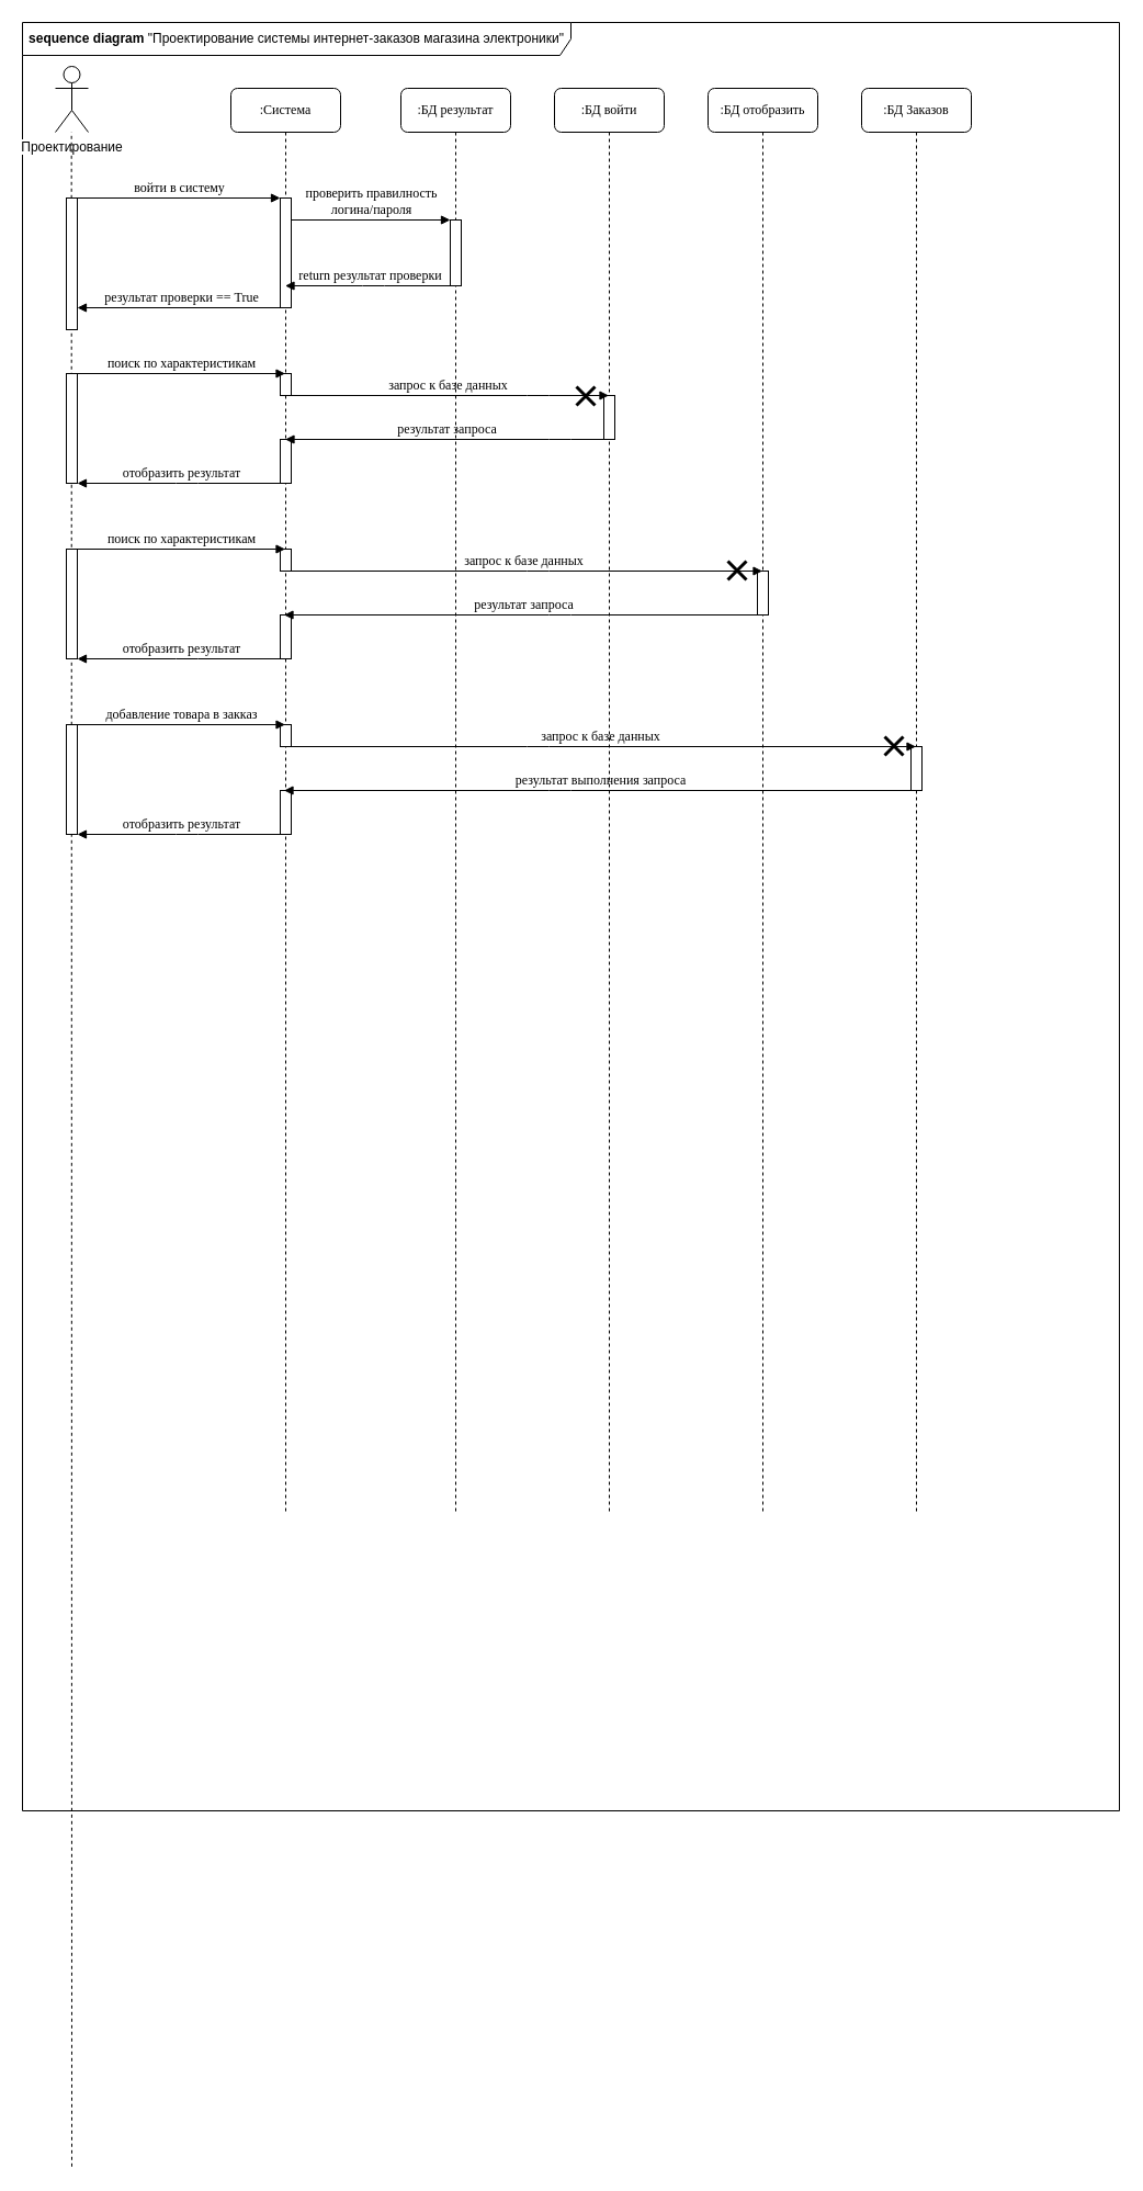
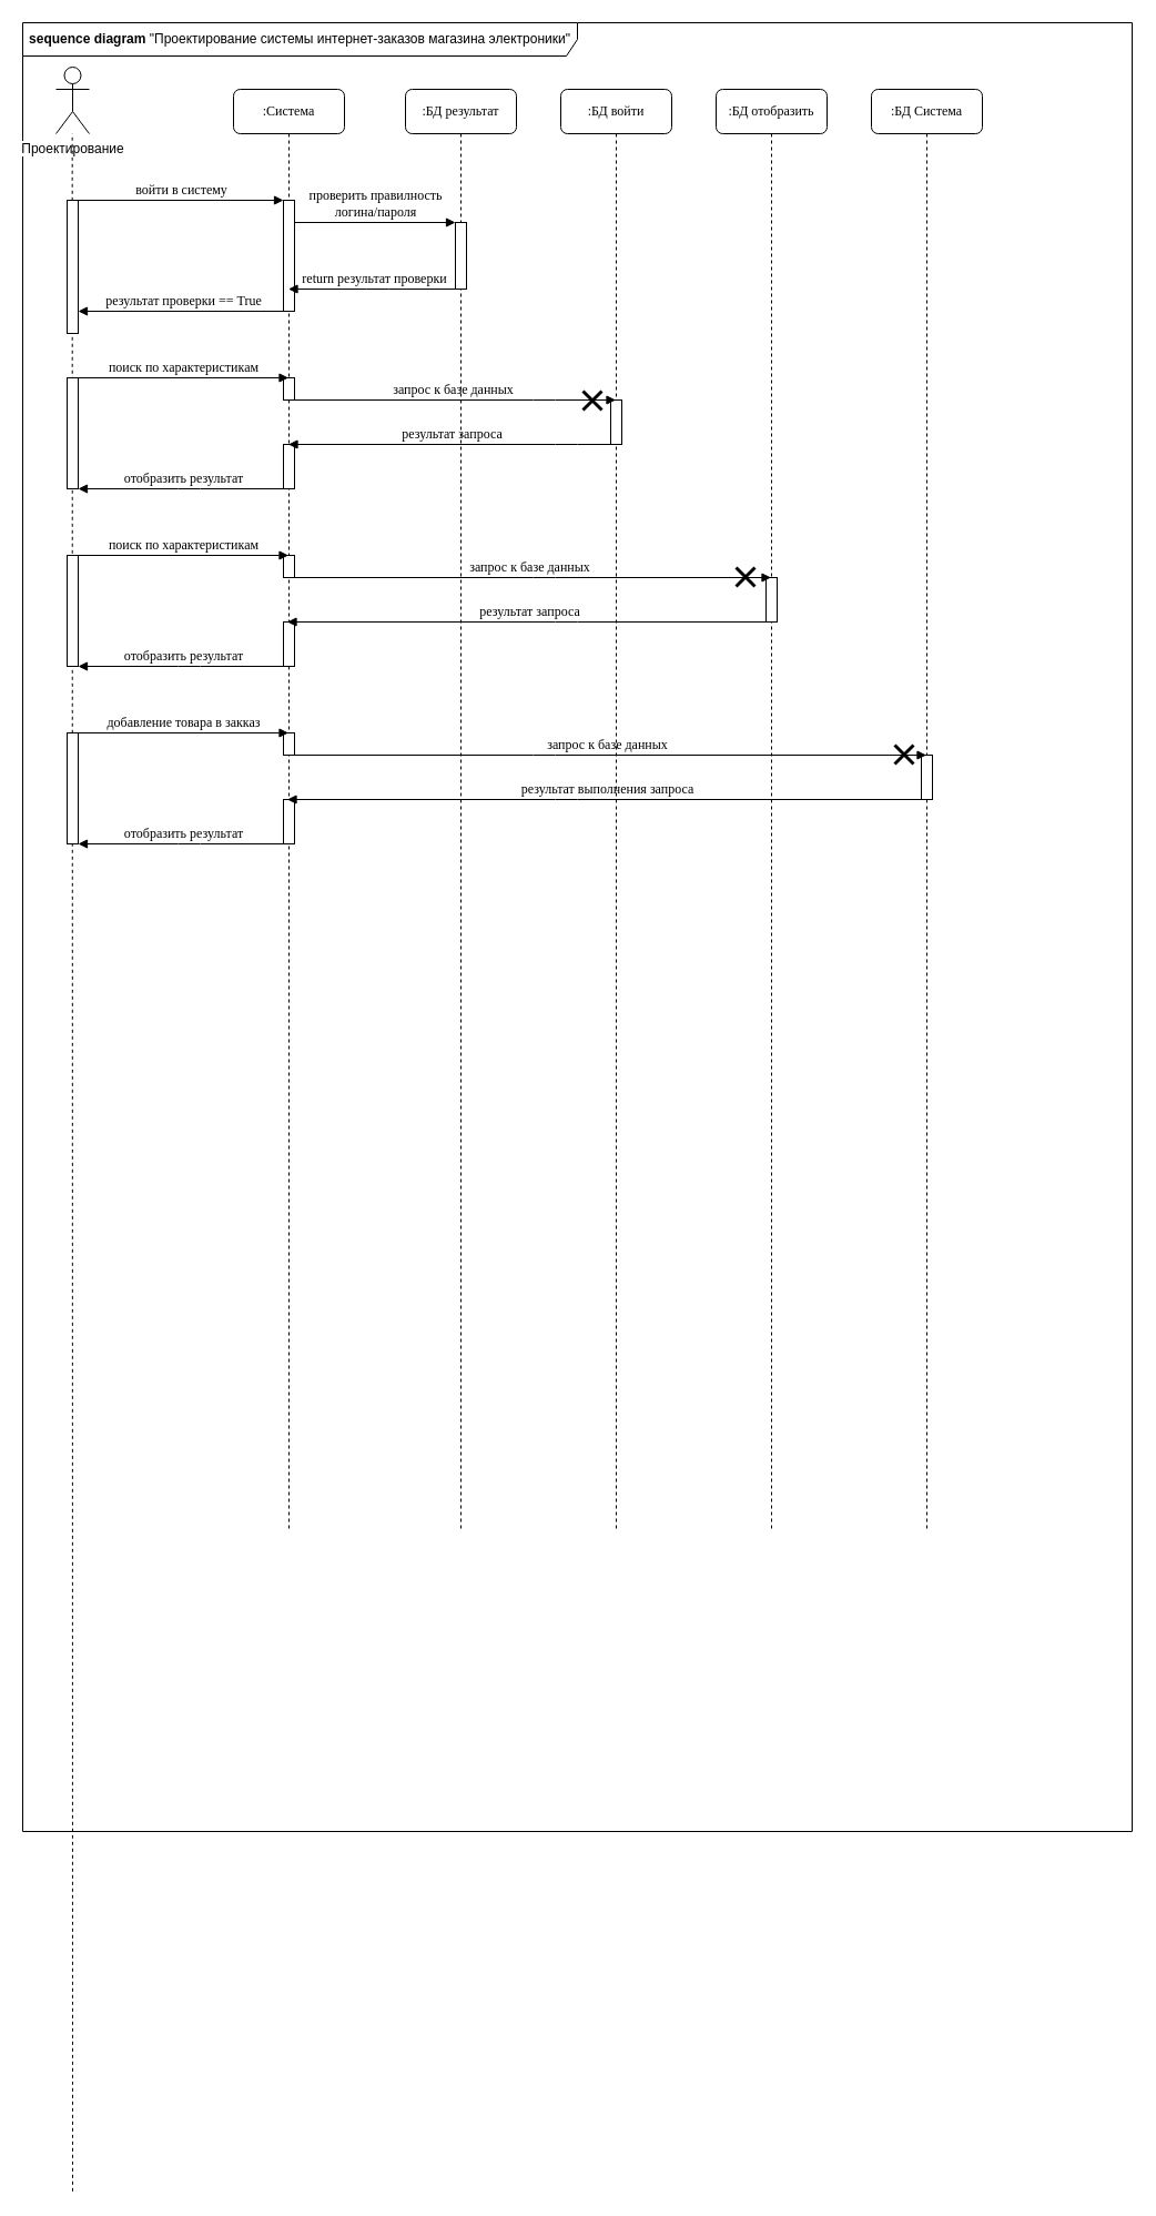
- <mxCell id="13" value=":БД Заказов" style="shape=umlLifeline;perimeter=lifelinePerimeter;whiteSpace=wrap;html=1;container=1;collapsible=0;recursiveResize=0;outlineConnect=0;rounded=1;shadow=0;comic=0;labelBackgroundColor=none;strokeWidth=1;fontFamily=Verdana;fontSize=12;align=center;" parent="1" vertex="1"><mxGeometry x="785" y="80" width="100" height="1300" as="geometry" /></mxCell>
+ <mxCell id="13" value=":БД Система" style="shape=umlLifeline;perimeter=lifelinePerimeter;whiteSpace=wrap;html=1;container=1;collapsible=0;recursiveResize=0;outlineConnect=0;rounded=1;shadow=0;comic=0;labelBackgroundColor=none;strokeWidth=1;fontFamily=Verdana;fontSize=12;align=center;" parent="1" vertex="1"><mxGeometry x="785" y="80" width="100" height="1300" as="geometry" /></mxCell>
